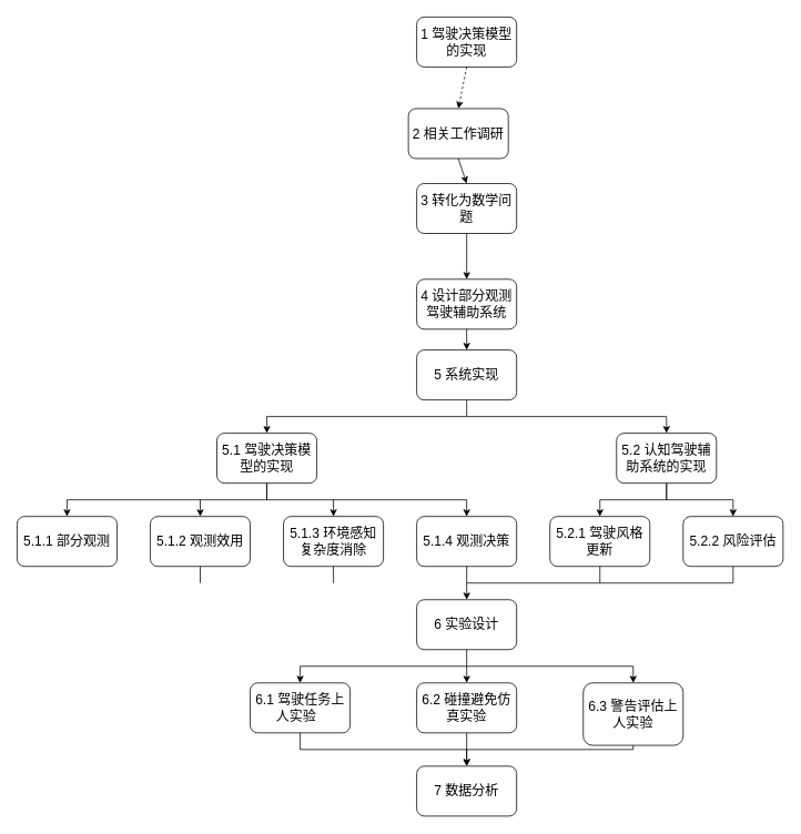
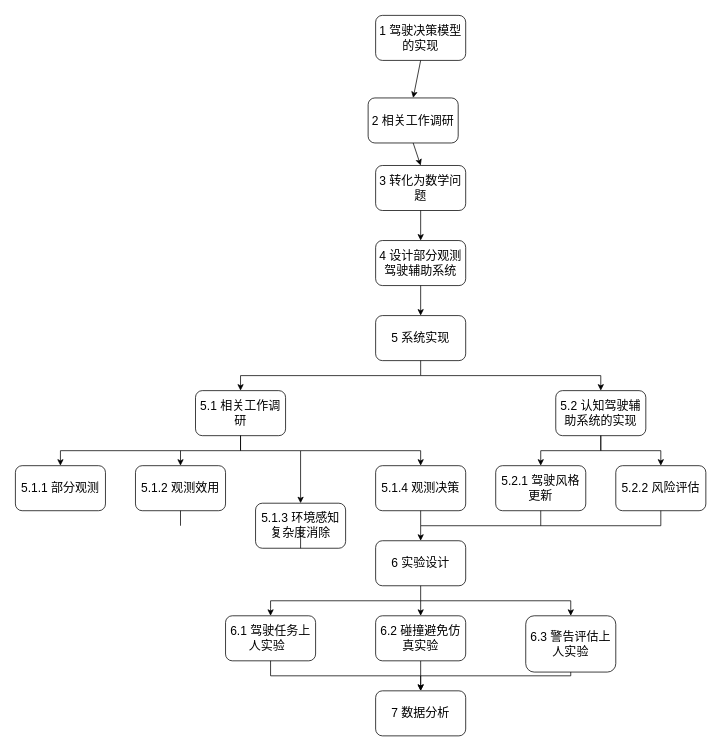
- <mxCell id="37" value="" style="endArrow=classic;html=1;rounded=0;exitX=0.5;exitY=1;exitDx=0;exitDy=0;entryX=0.5;entryY=0;entryDx=0;entryDy=0;dashed=1;" parent="1" source="2" target="3" edge="1"><mxGeometry width="50" height="50" relative="1" as="geometry"><mxPoint x="670" y="140" as="sourcePoint" /><mxPoint x="720" y="90" as="targetPoint" /></mxGeometry></mxCell>
+ <mxCell id="37" value="" style="endArrow=classic;html=1;rounded=0;exitX=0.5;exitY=1;exitDx=0;exitDy=0;entryX=0.5;entryY=0;entryDx=0;entryDy=0;" parent="1" source="2" target="3" edge="1"><mxGeometry width="50" height="50" relative="1" as="geometry"><mxPoint x="670" y="140" as="sourcePoint" /><mxPoint x="720" y="90" as="targetPoint" /></mxGeometry></mxCell>
- <mxCell id="5" value="&lt;span style=&quot;font-size: 16px;&quot;&gt;4 设计部分观测驾驶辅助系统&lt;/span&gt;" style="rounded=1;whiteSpace=wrap;html=1;" parent="1" vertex="1"><mxGeometry x="500" y="335" width="120" height="60" as="geometry" /></mxCell>
+ <mxCell id="5" value="&lt;span style=&quot;font-size: 16px;&quot;&gt;4 设计部分观测驾驶辅助系统&lt;/span&gt;" style="rounded=1;whiteSpace=wrap;html=1;" parent="1" vertex="1"><mxGeometry x="500" y="320" width="120" height="60" as="geometry" /></mxCell>
- <mxCell id="12" value="&lt;span style=&quot;font-size: 16px;&quot;&gt;5.1 驾驶决策模型的实现&lt;/span&gt;" style="rounded=1;whiteSpace=wrap;html=1;" parent="1" vertex="1"><mxGeometry x="260" y="520" width="120" height="60" as="geometry" /></mxCell>
+ <mxCell id="12" value="&lt;span style=&quot;font-size: 16px;&quot;&gt;5.1 相关工作调研&lt;/span&gt;" style="rounded=1;whiteSpace=wrap;html=1;" parent="1" vertex="1"><mxGeometry x="260" y="520" width="120" height="60" as="geometry" /></mxCell>
- <mxCell id="8" value="&lt;span style=&quot;font-size: 16px;&quot;&gt;5.1.3 环境感知复杂度消除&lt;/span&gt;" style="rounded=1;whiteSpace=wrap;html=1;" parent="1" vertex="1"><mxGeometry x="340" y="620" width="120" height="60" as="geometry" /></mxCell>
+ <mxCell id="8" value="&lt;span style=&quot;font-size: 16px;&quot;&gt;5.1.3 环境感知复杂度消除&lt;/span&gt;" style="rounded=1;whiteSpace=wrap;html=1;" parent="1" vertex="1"><mxGeometry x="340" y="670" width="120" height="60" as="geometry" /></mxCell>
